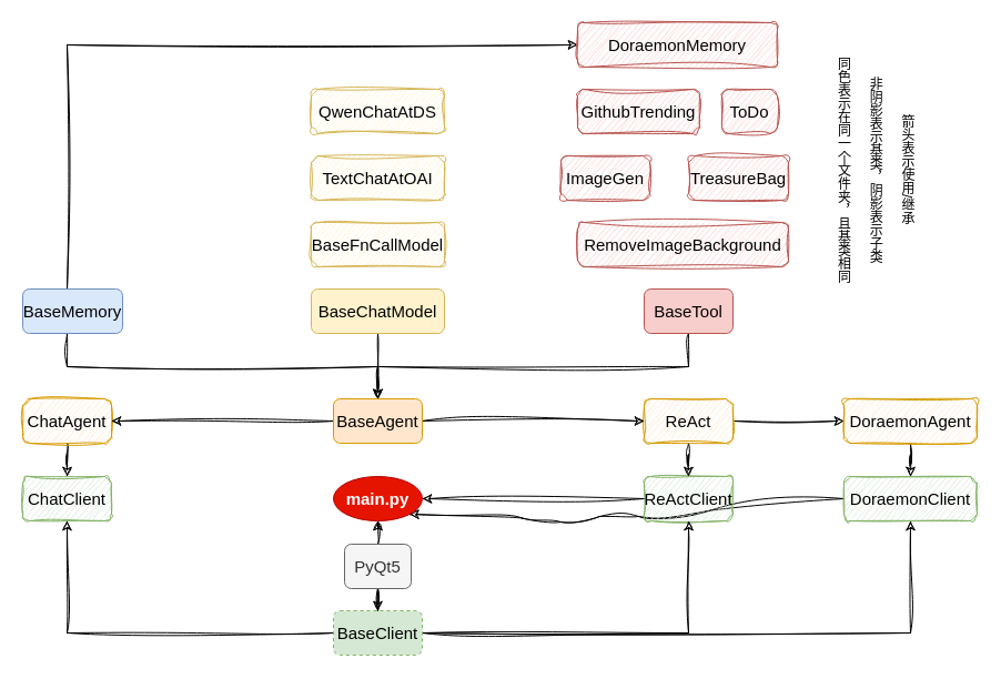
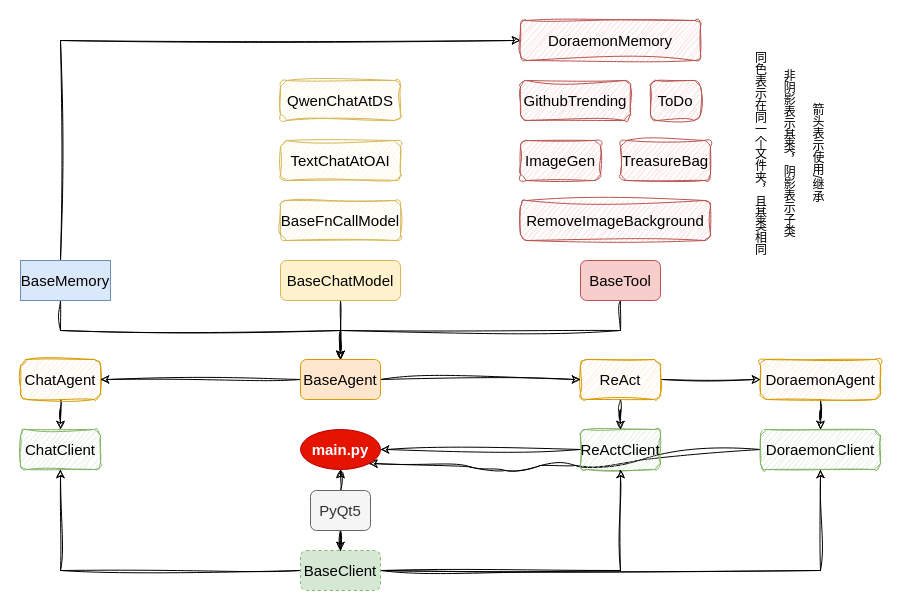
- <mxCell id="32" value="&lt;font style=&quot;font-size: 15px;&quot;&gt;ImageGen&lt;/font&gt;" style="rounded=1;whiteSpace=wrap;html=1;fillColor=#f8cecc;strokeColor=#b85450;sketch=1;curveFitting=1;jiggle=2;" parent="1" vertex="1"><mxGeometry x="505" y="140" width="80" height="40" as="geometry" /></mxCell>
+ <mxCell id="32" value="&lt;font style=&quot;font-size: 15px;&quot;&gt;ImageGen&lt;/font&gt;" style="rounded=1;whiteSpace=wrap;html=1;fillColor=#f8cecc;strokeColor=#b85450;sketch=1;curveFitting=1;jiggle=2;" parent="1" vertex="1"><mxGeometry x="520" y="140" width="80" height="40" as="geometry" /></mxCell>
- <mxCell id="27" value="&lt;font style=&quot;font-size: 15px;&quot;&gt;BaseMemory&lt;/font&gt;" style="rounded=1;whiteSpace=wrap;html=1;fillColor=#dae8fc;strokeColor=#6c8ebf;" parent="1" vertex="1"><mxGeometry x="20" y="260" width="90" height="40" as="geometry" /></mxCell>
+ <mxCell id="27" value="&lt;font style=&quot;font-size: 15px;&quot;&gt;BaseMemory&lt;/font&gt;" style="whiteSpace=wrap;html=1;fillColor=#dae8fc;strokeColor=#6c8ebf;rounded=0;" parent="1" vertex="1"><mxGeometry x="20" y="260" width="90" height="40" as="geometry" /></mxCell>
